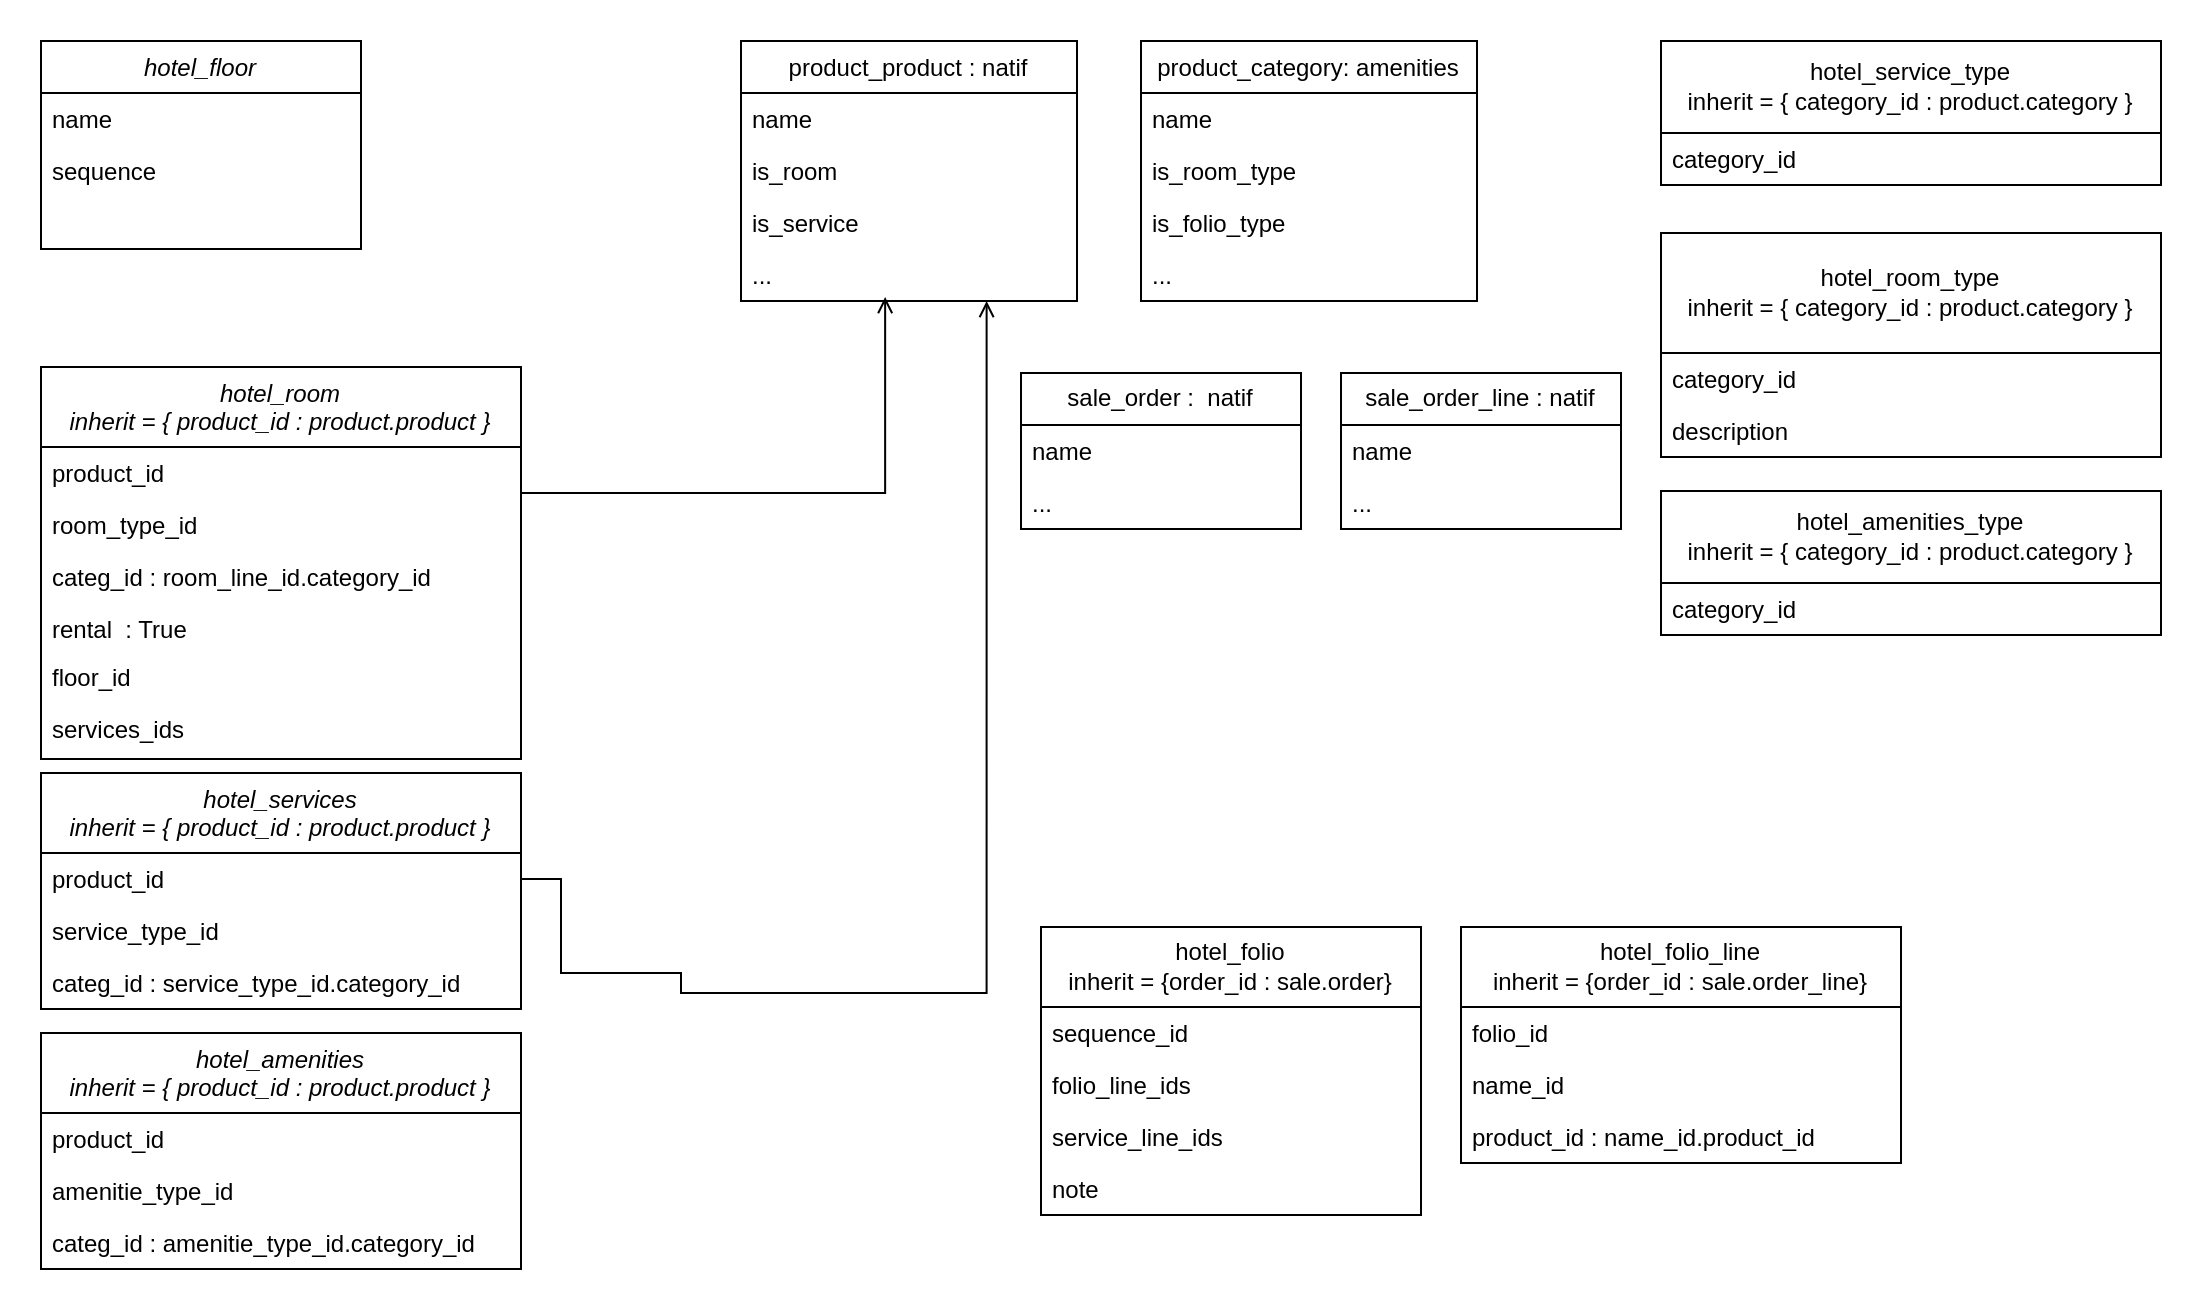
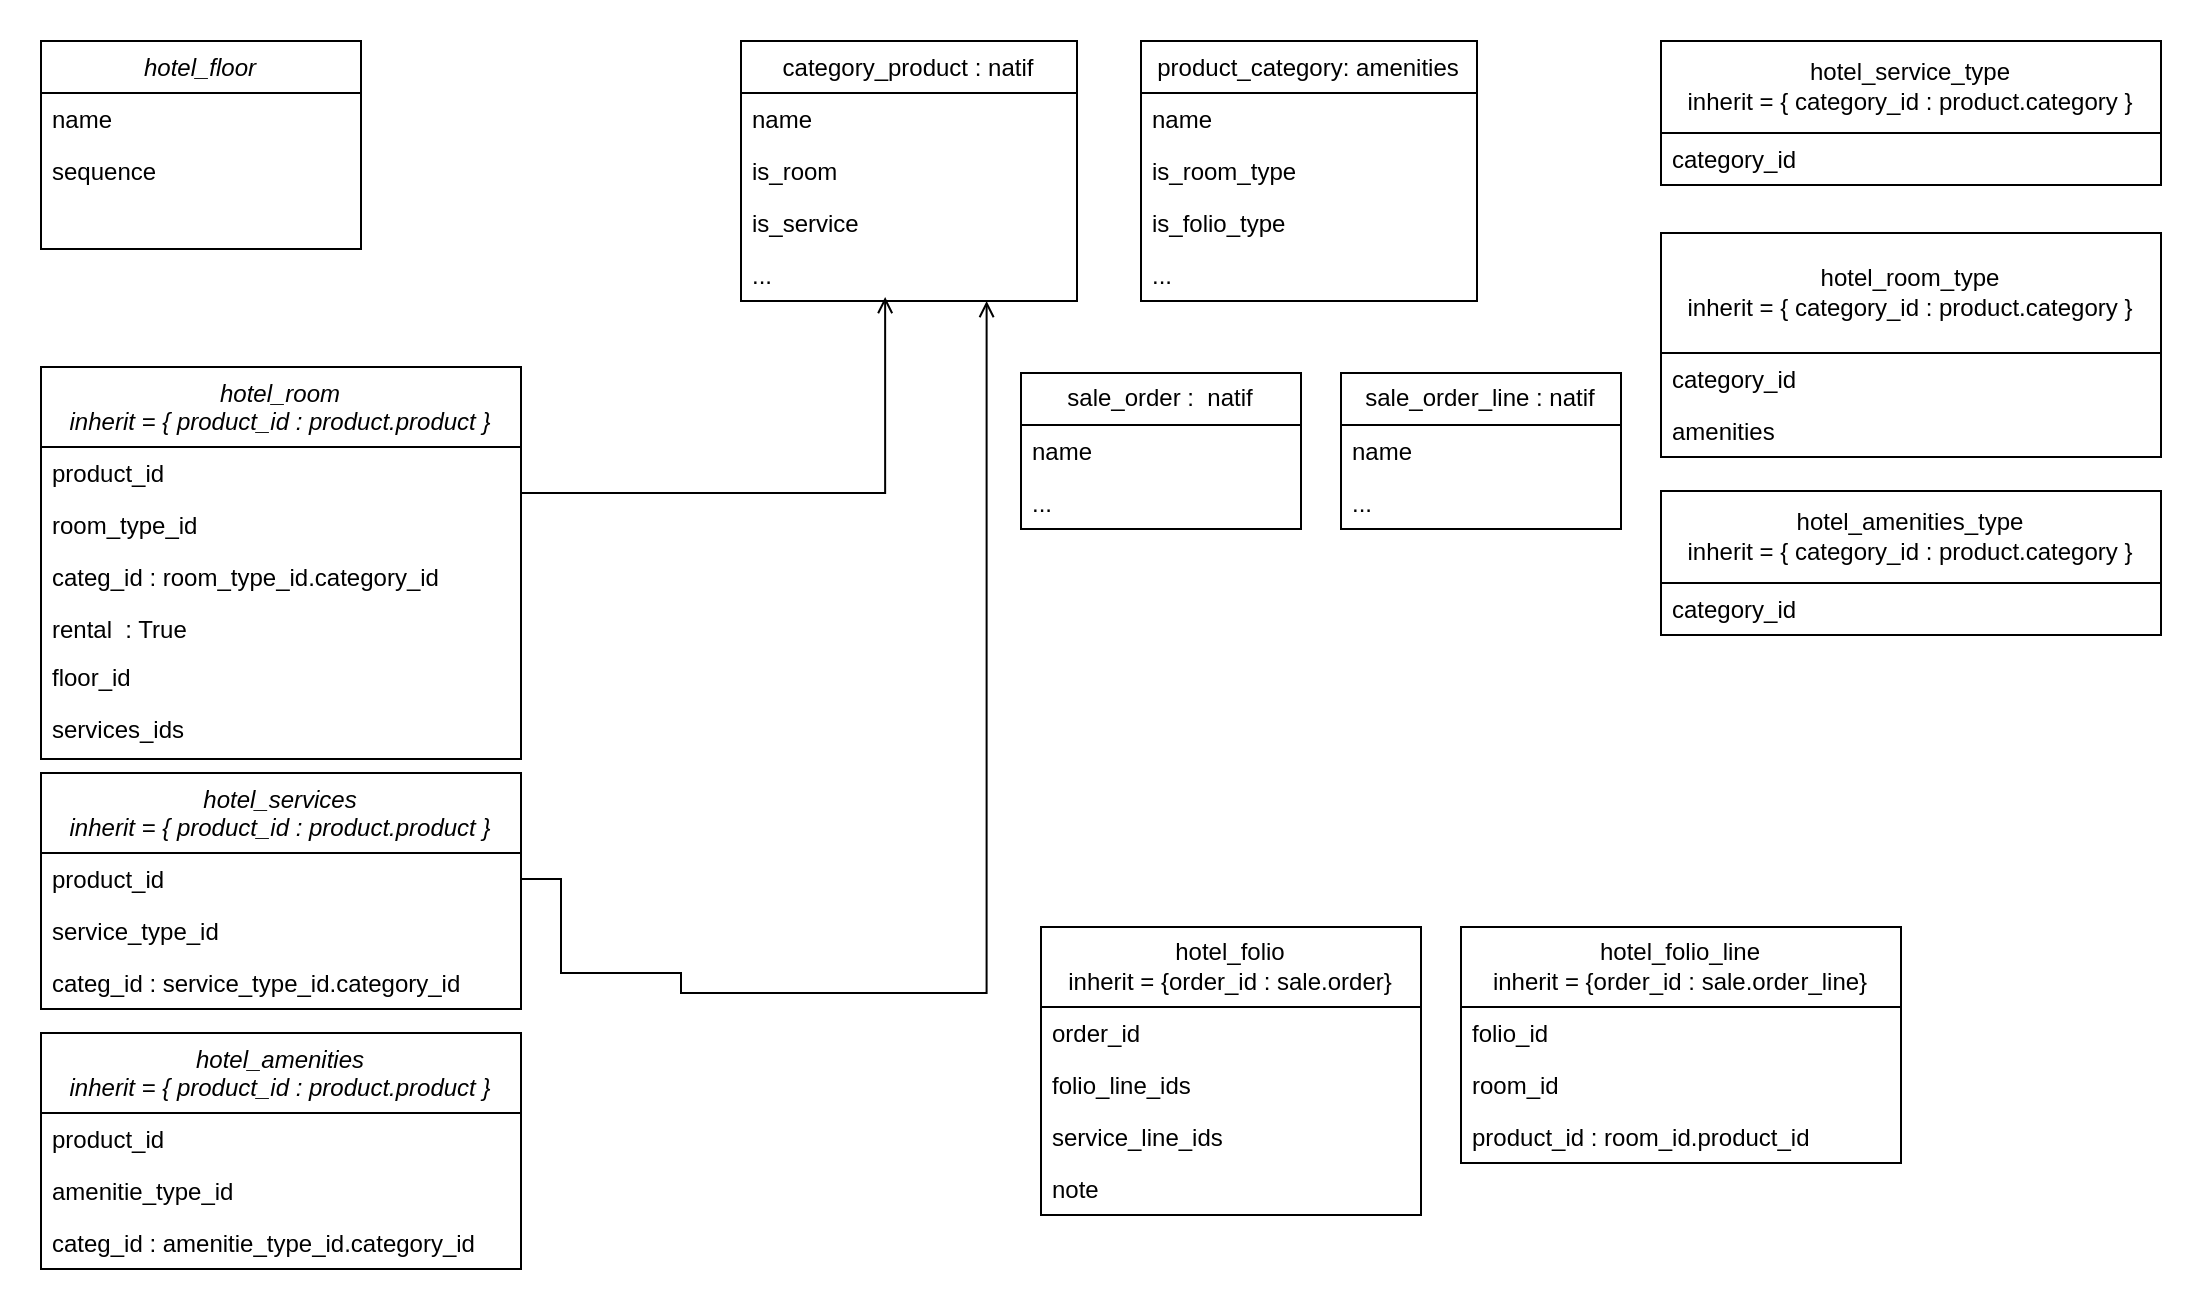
- <mxCell id="5" value="product_product : natif" style="swimlane;fontStyle=0;align=center;verticalAlign=top;childLayout=stackLayout;horizontal=1;startSize=26;horizontalStack=0;resizeParent=1;resizeLast=0;collapsible=1;marginBottom=0;rounded=0;shadow=0;strokeWidth=1;" parent="1" vertex="1"><mxGeometry x="370" y="20" width="168" height="130" as="geometry"><mxRectangle x="500" y="120" width="160" height="26" as="alternateBounds" /></mxGeometry></mxCell>
+ <mxCell id="5" value="category_product : natif" style="swimlane;fontStyle=0;align=center;verticalAlign=top;childLayout=stackLayout;horizontal=1;startSize=26;horizontalStack=0;resizeParent=1;resizeLast=0;collapsible=1;marginBottom=0;rounded=0;shadow=0;strokeWidth=1;" parent="1" vertex="1"><mxGeometry x="370" y="20" width="168" height="130" as="geometry"><mxRectangle x="500" y="120" width="160" height="26" as="alternateBounds" /></mxGeometry></mxCell>
- <mxCell id="25" value="description" style="text;strokeColor=none;fillColor=none;align=left;verticalAlign=top;spacingLeft=4;spacingRight=4;overflow=hidden;rotatable=0;points=[[0,0.5],[1,0.5]];portConstraint=eastwest;whiteSpace=wrap;html=1;" vertex="1" parent="23"><mxGeometry y="86" width="250" height="26" as="geometry" /></mxCell>
+ <mxCell id="25" value="amenities" style="text;strokeColor=none;fillColor=none;align=left;verticalAlign=top;spacingLeft=4;spacingRight=4;overflow=hidden;rotatable=0;points=[[0,0.5],[1,0.5]];portConstraint=eastwest;whiteSpace=wrap;html=1;" vertex="1" parent="23"><mxGeometry y="86" width="250" height="26" as="geometry" /></mxCell>
- <mxCell id="19" value="categ_id : room_line_id.category_id" style="text;align=left;verticalAlign=top;spacingLeft=4;spacingRight=4;overflow=hidden;rotatable=0;points=[[0,0.5],[1,0.5]];portConstraint=eastwest;rounded=0;shadow=0;html=0;" vertex="1" parent="16"><mxGeometry y="92" width="240" height="26" as="geometry" /></mxCell>
+ <mxCell id="19" value="categ_id : room_type_id.category_id" style="text;align=left;verticalAlign=top;spacingLeft=4;spacingRight=4;overflow=hidden;rotatable=0;points=[[0,0.5],[1,0.5]];portConstraint=eastwest;rounded=0;shadow=0;html=0;" vertex="1" parent="16"><mxGeometry y="92" width="240" height="26" as="geometry" /></mxCell>
- <mxCell id="40" value="sequence_id" style="text;strokeColor=none;fillColor=none;align=left;verticalAlign=top;spacingLeft=4;spacingRight=4;overflow=hidden;rotatable=0;points=[[0,0.5],[1,0.5]];portConstraint=eastwest;whiteSpace=wrap;html=1;" vertex="1" parent="39"><mxGeometry y="40" width="190" height="26" as="geometry" /></mxCell>
+ <mxCell id="40" value="order_id" style="text;strokeColor=none;fillColor=none;align=left;verticalAlign=top;spacingLeft=4;spacingRight=4;overflow=hidden;rotatable=0;points=[[0,0.5],[1,0.5]];portConstraint=eastwest;whiteSpace=wrap;html=1;" vertex="1" parent="39"><mxGeometry y="40" width="190" height="26" as="geometry" /></mxCell>
- <mxCell id="52" value="name_id" style="text;strokeColor=none;fillColor=none;align=left;verticalAlign=top;spacingLeft=4;spacingRight=4;overflow=hidden;rotatable=0;points=[[0,0.5],[1,0.5]];portConstraint=eastwest;whiteSpace=wrap;html=1;" vertex="1" parent="50"><mxGeometry y="66" width="220" height="26" as="geometry" /></mxCell>
+ <mxCell id="52" value="room_id" style="text;strokeColor=none;fillColor=none;align=left;verticalAlign=top;spacingLeft=4;spacingRight=4;overflow=hidden;rotatable=0;points=[[0,0.5],[1,0.5]];portConstraint=eastwest;whiteSpace=wrap;html=1;" vertex="1" parent="50"><mxGeometry y="66" width="220" height="26" as="geometry" /></mxCell>
- <mxCell id="53" value="product_id : name_id.product_id" style="text;strokeColor=none;fillColor=none;align=left;verticalAlign=top;spacingLeft=4;spacingRight=4;overflow=hidden;rotatable=0;points=[[0,0.5],[1,0.5]];portConstraint=eastwest;whiteSpace=wrap;html=1;" vertex="1" parent="50"><mxGeometry y="92" width="220" height="26" as="geometry" /></mxCell>
+ <mxCell id="53" value="product_id : room_id.product_id" style="text;strokeColor=none;fillColor=none;align=left;verticalAlign=top;spacingLeft=4;spacingRight=4;overflow=hidden;rotatable=0;points=[[0,0.5],[1,0.5]];portConstraint=eastwest;whiteSpace=wrap;html=1;" vertex="1" parent="50"><mxGeometry y="92" width="220" height="26" as="geometry" /></mxCell>
